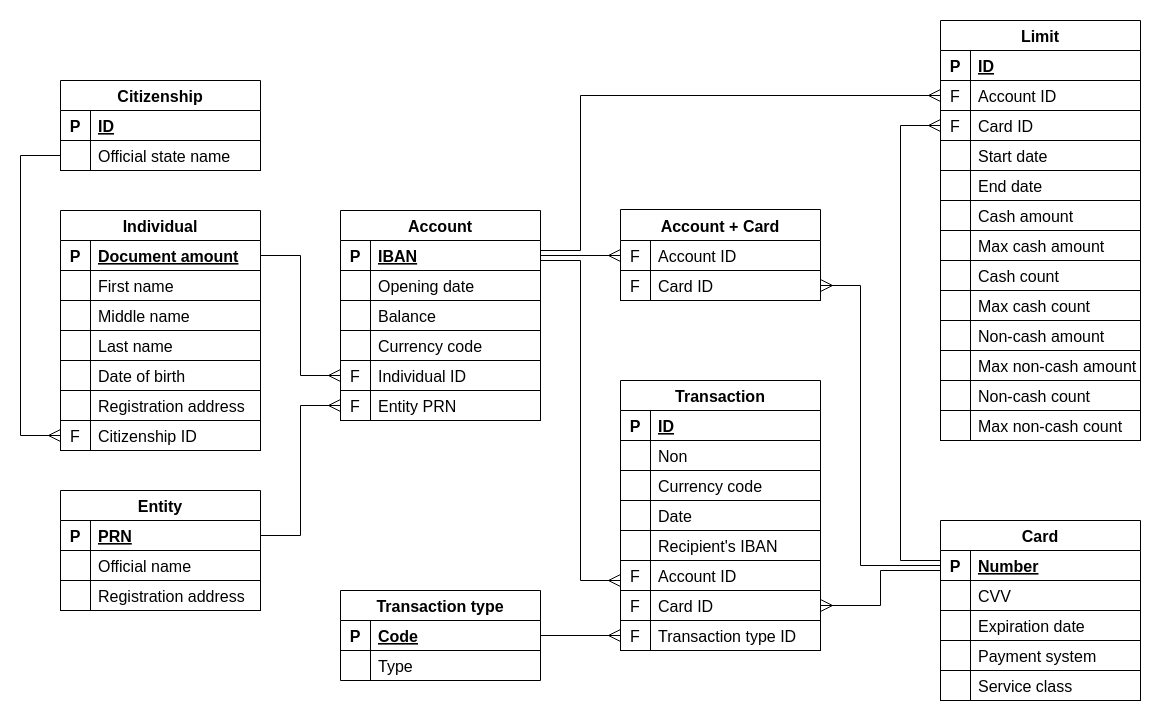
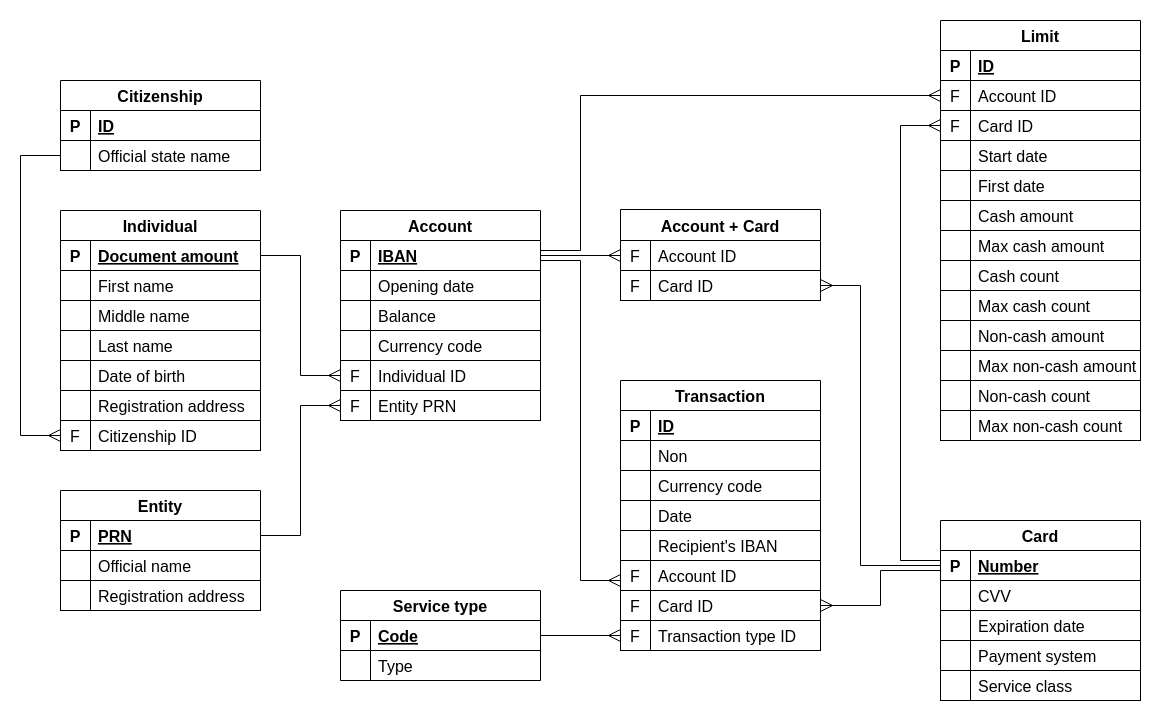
- <mxCell id="49" value="End date" style="shape=partialRectangle;connectable=0;fillColor=none;top=0;left=0;bottom=0;right=0;align=left;spacingLeft=6;fontStyle=0;overflow=hidden;fontSize=16;fontFamily=Helvetica;" parent="47" vertex="1"><mxGeometry x="30" width="170" height="30" as="geometry"><mxRectangle width="170" height="30" as="alternateBounds" /></mxGeometry></mxCell>
+ <mxCell id="49" value="First date" style="shape=partialRectangle;connectable=0;fillColor=none;top=0;left=0;bottom=0;right=0;align=left;spacingLeft=6;fontStyle=0;overflow=hidden;fontSize=16;fontFamily=Helvetica;" parent="47" vertex="1"><mxGeometry x="30" width="170" height="30" as="geometry"><mxRectangle width="170" height="30" as="alternateBounds" /></mxGeometry></mxCell>
- <mxCell id="74" value="Transaction type" style="shape=table;startSize=30;container=1;collapsible=1;childLayout=tableLayout;fixedRows=1;rowLines=0;fontStyle=1;align=center;resizeLast=1;fontSize=16;fontFamily=Helvetica;" parent="1" vertex="1"><mxGeometry x="340" y="590" width="200" height="90" as="geometry" /></mxCell>
+ <mxCell id="74" value="Service type" style="shape=table;startSize=30;container=1;collapsible=1;childLayout=tableLayout;fixedRows=1;rowLines=0;fontStyle=1;align=center;resizeLast=1;fontSize=16;fontFamily=Helvetica;" parent="1" vertex="1"><mxGeometry x="340" y="590" width="200" height="90" as="geometry" /></mxCell>
